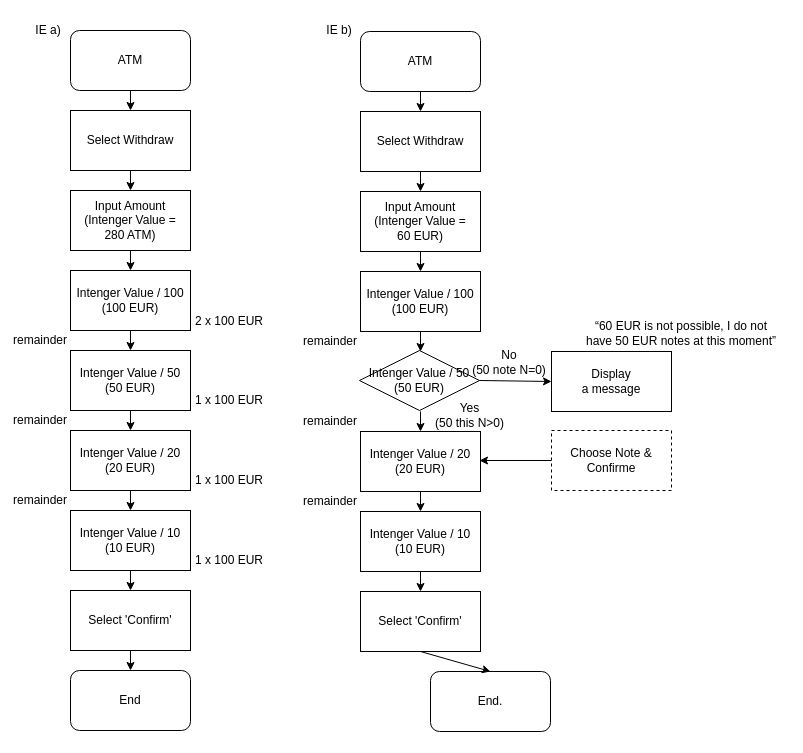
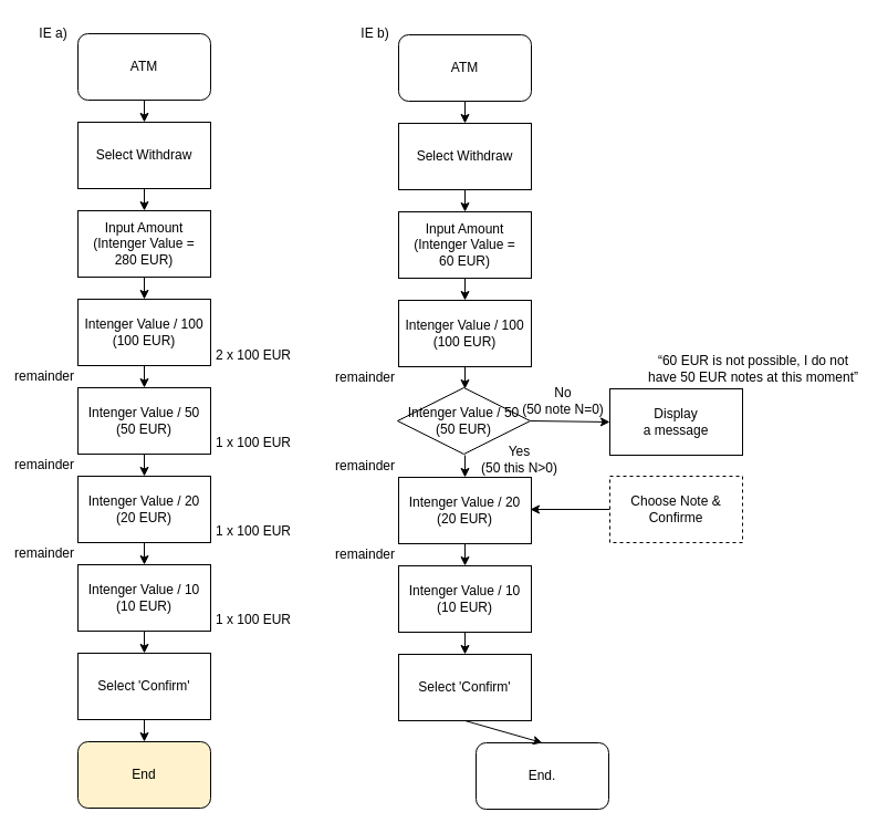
- <mxCell id="4" value="Input Amount&lt;br&gt;(Intenger Value = &lt;br&gt;280 ATM)" style="rounded=0;whiteSpace=wrap;html=1;" parent="1" vertex="1"><mxGeometry x="70" y="190" width="120" height="60" as="geometry" /></mxCell>
+ <mxCell id="4" value="Input Amount&lt;br&gt;(Intenger Value = &lt;br&gt;280 EUR)" style="rounded=0;whiteSpace=wrap;html=1;" parent="1" vertex="1"><mxGeometry x="70" y="190" width="120" height="60" as="geometry" /></mxCell>
- <mxCell id="17" value="End" style="rounded=1;whiteSpace=wrap;html=1;" parent="1" vertex="1"><mxGeometry x="70" y="670" width="120" height="60" as="geometry" /></mxCell>
+ <mxCell id="17" value="End" style="rounded=1;whiteSpace=wrap;html=1;fillColor=#fff2cc;" parent="1" vertex="1"><mxGeometry x="70" y="670" width="120" height="60" as="geometry" /></mxCell>
